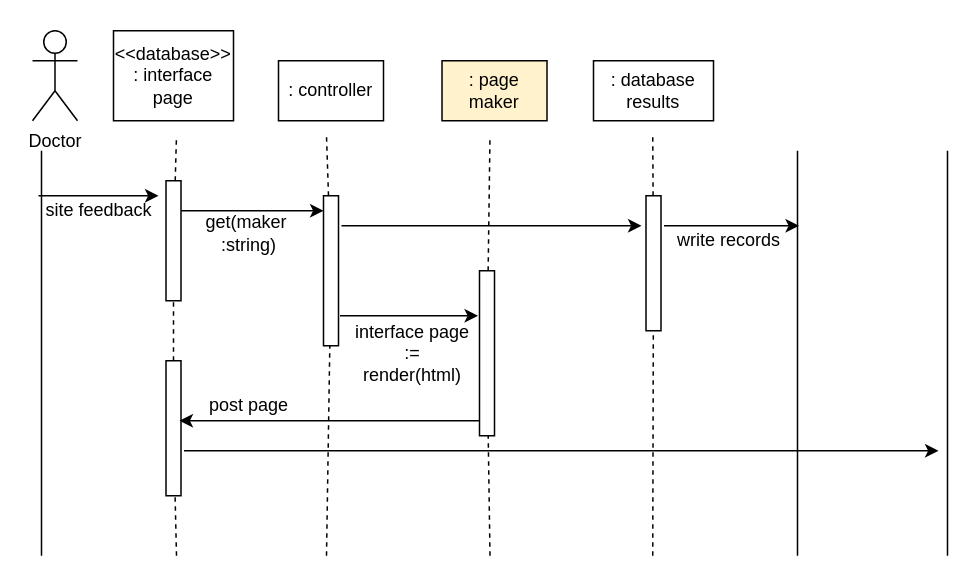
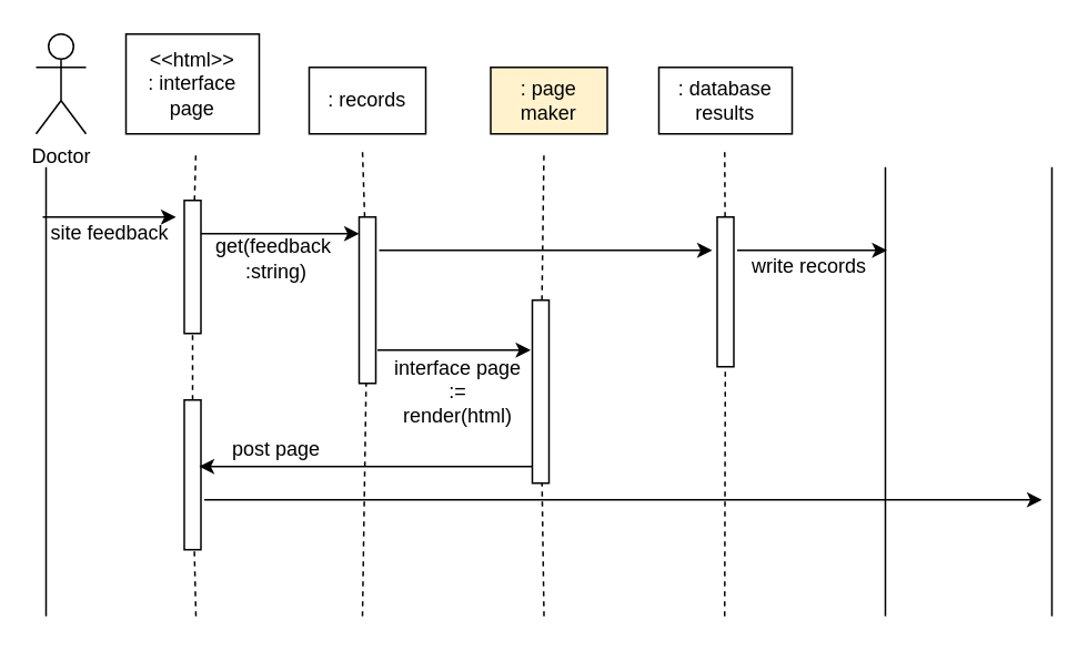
- <mxCell id="10" value="&amp;lt;&amp;lt;database&amp;gt;&amp;gt;&lt;br&gt;: interface&lt;br&gt;page" style="rounded=0;whiteSpace=wrap;html=1;" vertex="1" parent="1"><mxGeometry x="75" y="20" width="80" height="60" as="geometry" /></mxCell>
+ <mxCell id="10" value="&amp;lt;&amp;lt;html&amp;gt;&amp;gt;&lt;br&gt;: interface&lt;br&gt;page" style="rounded=0;whiteSpace=wrap;html=1;" vertex="1" parent="1"><mxGeometry x="75" y="20" width="80" height="60" as="geometry" /></mxCell>
- <mxCell id="11" value=": controller" style="rounded=0;whiteSpace=wrap;html=1;" vertex="1" parent="1"><mxGeometry x="185" y="40" width="70" height="40" as="geometry" /></mxCell>
+ <mxCell id="11" value=": records" style="rounded=0;whiteSpace=wrap;html=1;" vertex="1" parent="1"><mxGeometry x="185" y="40" width="70" height="40" as="geometry" /></mxCell>
- <mxCell id="28" value="get(maker&amp;nbsp;&lt;br&gt;:string)" style="text;html=1;align=center;verticalAlign=middle;resizable=0;points=[];autosize=1;strokeColor=none;" vertex="1" parent="1"><mxGeometry x="120" y="140" width="90" height="30" as="geometry" /></mxCell>
+ <mxCell id="28" value="get(feedback&amp;nbsp;&lt;br&gt;:string)" style="text;html=1;align=center;verticalAlign=middle;resizable=0;points=[];autosize=1;strokeColor=none;" vertex="1" parent="1"><mxGeometry x="120" y="140" width="90" height="30" as="geometry" /></mxCell>
